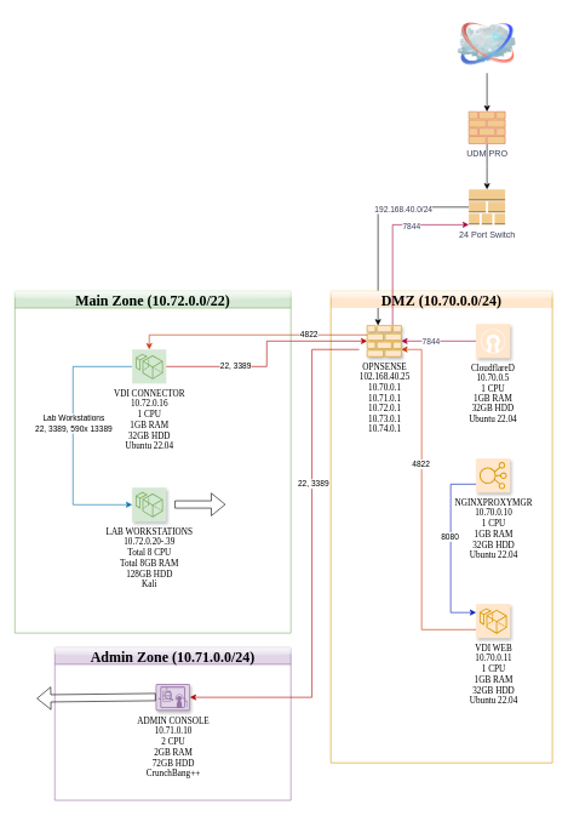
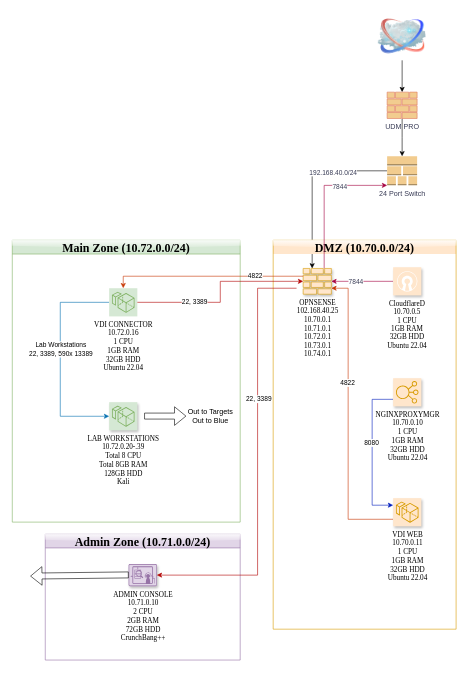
- <mxCell id="22" value="Main Zone (10.72.0.0/22)" style="swimlane;whiteSpace=wrap;html=1;hachureGap=4;fontFamily=Lucida Console;fontSize=20;fillColor=#d5e8d4;strokeColor=#82b366;glass=1;rounded=0;" vertex="1" parent="1"><mxGeometry x="20" y="400" width="380" height="470" as="geometry" /></mxCell>
+ <mxCell id="22" value="Main Zone (10.72.0.0/24)" style="swimlane;whiteSpace=wrap;html=1;hachureGap=4;fontFamily=Lucida Console;fontSize=20;fillColor=#d5e8d4;strokeColor=#82b366;glass=1;rounded=0;" vertex="1" parent="1"><mxGeometry x="20" y="400" width="380" height="470" as="geometry" /></mxCell>
+ <mxCell id="28" value="Out to Targets&lt;br&gt;Out to Blue" style="text;html=1;align=center;verticalAlign=middle;resizable=0;points=[];autosize=1;strokeColor=none;fillColor=none;" vertex="1" parent="22"><mxGeometry x="280" y="273.5" width="100" height="40" as="geometry" /></mxCell>
